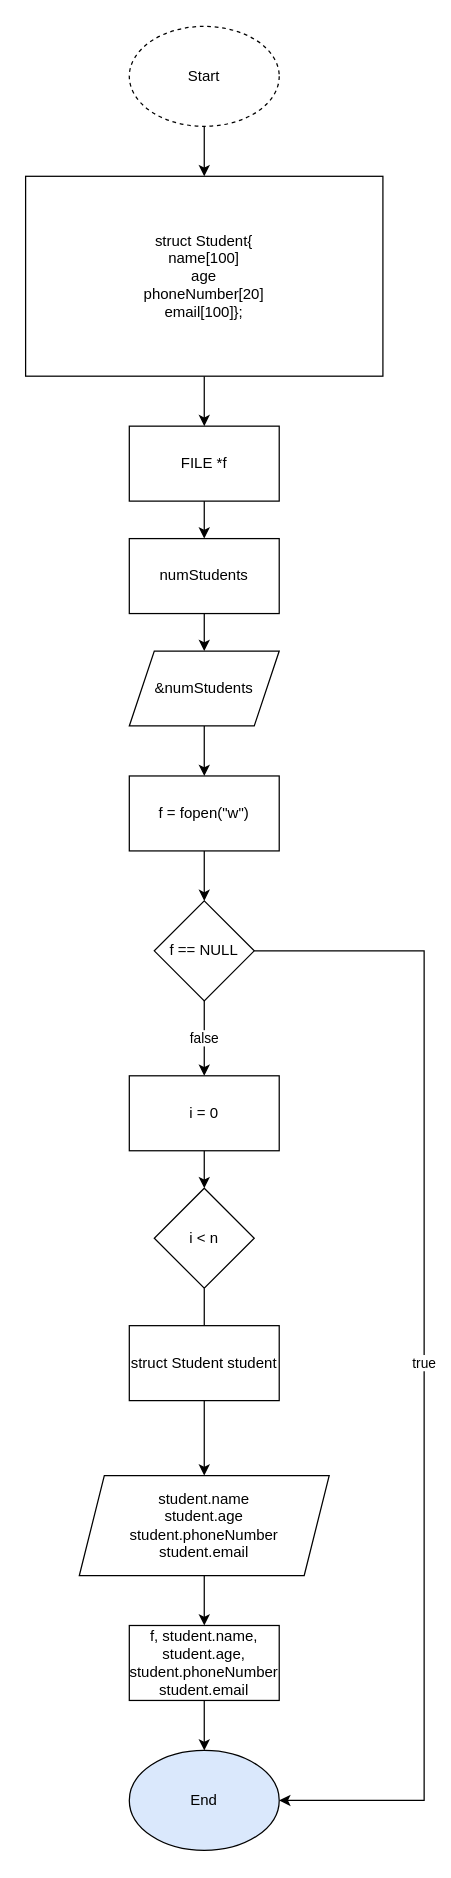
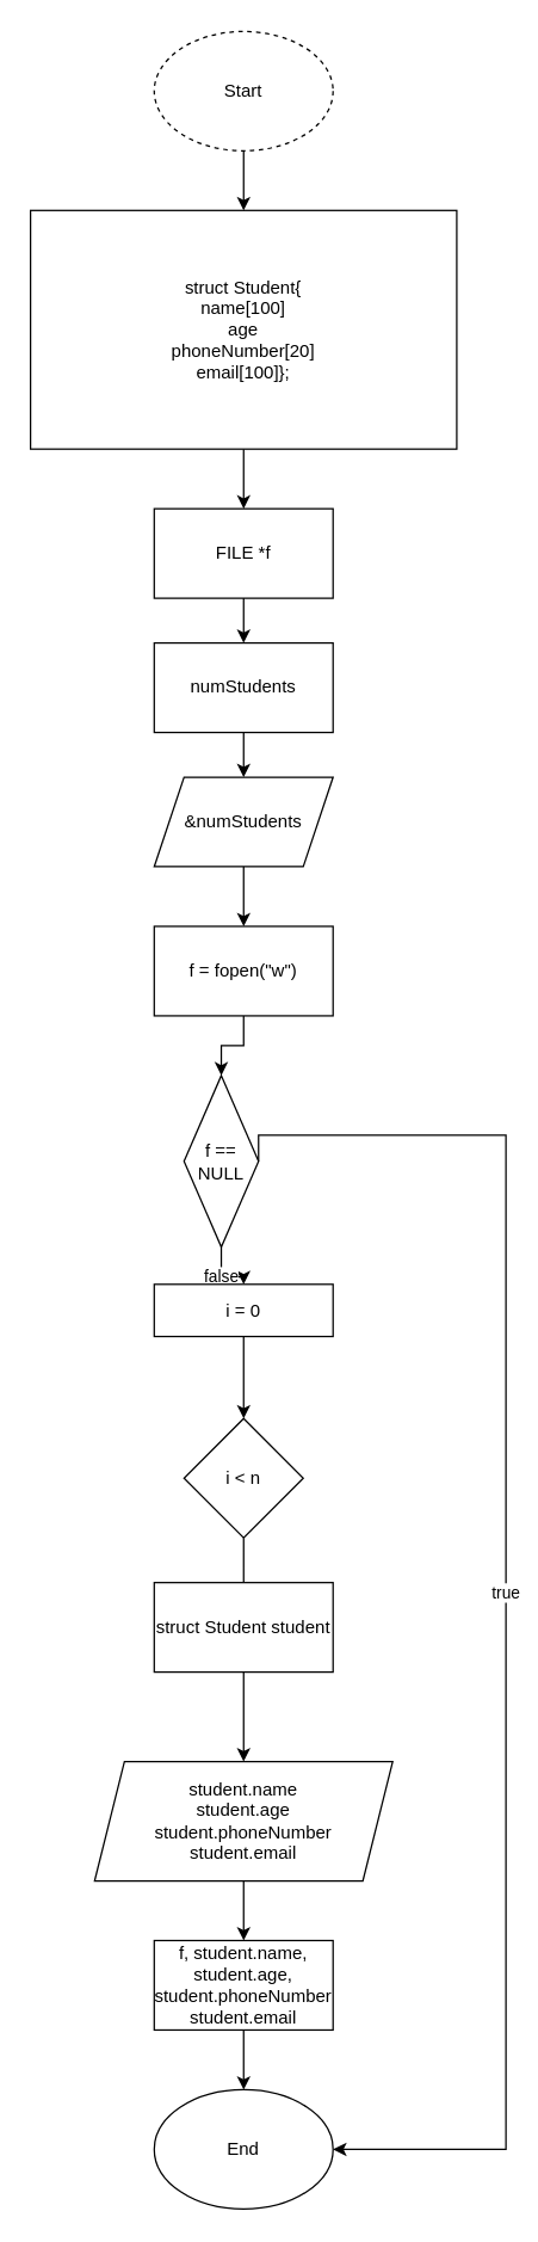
- <mxCell id="16" value="f == NULL" style="rhombus;whiteSpace=wrap;html=1;" vertex="1" parent="1"><mxGeometry x="123" y="720" width="80" height="80" as="geometry" /></mxCell>
+ <mxCell id="16" value="f == NULL" style="rhombus;whiteSpace=wrap;html=1;" vertex="1" parent="1"><mxGeometry x="123" y="720" width="50" height="115" as="geometry" /></mxCell>
- <mxCell id="18" value="i = 0" style="rounded=0;whiteSpace=wrap;html=1;" vertex="1" parent="1"><mxGeometry x="103" y="860" width="120" height="60" as="geometry" /></mxCell>
+ <mxCell id="18" value="i = 0" style="rounded=0;whiteSpace=wrap;html=1;" vertex="1" parent="1"><mxGeometry x="103" y="860" width="120" height="35" as="geometry" /></mxCell>
- <mxCell id="27" value="End" style="ellipse;whiteSpace=wrap;html=1;fillColor=#dae8fc;" vertex="1" parent="1"><mxGeometry x="103" y="1400" width="120" height="80" as="geometry" /></mxCell>
+ <mxCell id="27" value="End" style="ellipse;whiteSpace=wrap;html=1;" vertex="1" parent="1"><mxGeometry x="103" y="1400" width="120" height="80" as="geometry" /></mxCell>
